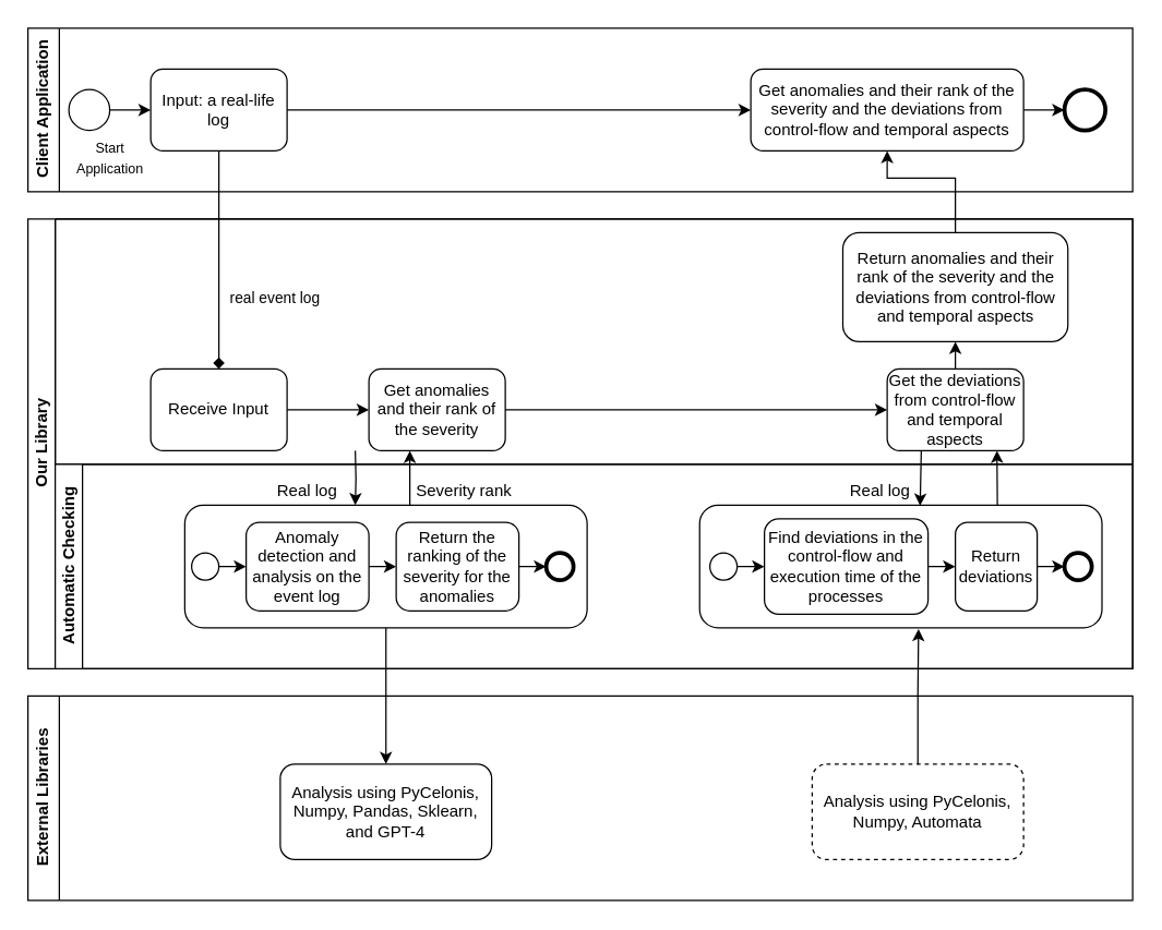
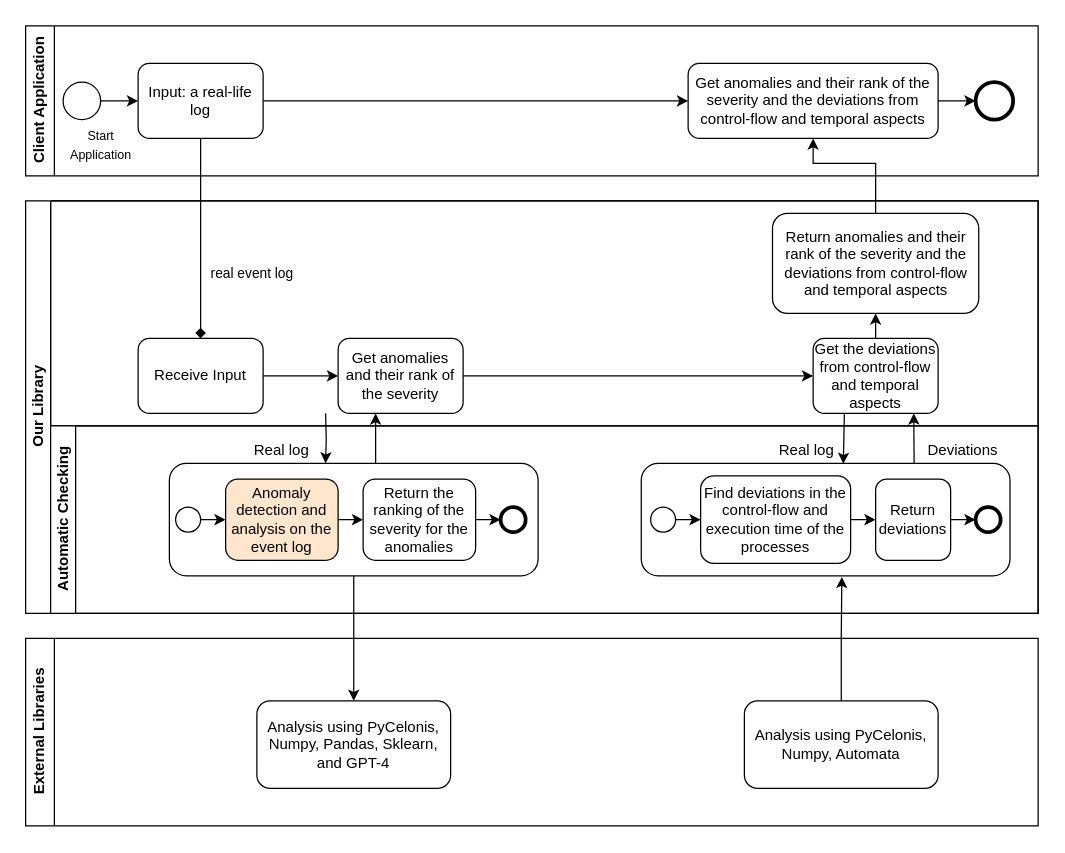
- <mxCell id="34" value="Severity rank" style="text;html=1;strokeColor=none;fillColor=none;align=center;verticalAlign=middle;whiteSpace=wrap;rounded=0;" vertex="1" parent="24"><mxGeometry x="260" y="10" width="80" height="20" as="geometry" /></mxCell>
+ <mxCell id="46" value="Deviations" style="text;html=1;strokeColor=none;fillColor=none;align=center;verticalAlign=middle;whiteSpace=wrap;rounded=0;" vertex="1" parent="24"><mxGeometry x="690" y="10" width="80" height="20" as="geometry" /></mxCell>
- <mxCell id="30" value="Anomaly detection and analysis on the event log" style="rounded=1;whiteSpace=wrap;html=1;" vertex="1" parent="24"><mxGeometry x="140" y="42.5" width="90" height="65" as="geometry" /></mxCell>
+ <mxCell id="30" value="Anomaly detection and analysis on the event log" style="rounded=1;whiteSpace=wrap;html=1;fillColor=#ffe6cc;" vertex="1" parent="24"><mxGeometry x="140" y="42.5" width="90" height="65" as="geometry" /></mxCell>
- <mxCell id="49" value="Analysis using PyCelonis, Numpy, Automata" style="rounded=1;whiteSpace=wrap;html=1;dashed=1;" vertex="1" parent="47"><mxGeometry x="575" y="50" width="155" height="70" as="geometry" /></mxCell>
+ <mxCell id="49" value="Analysis using PyCelonis, Numpy, Automata" style="rounded=1;whiteSpace=wrap;html=1;" vertex="1" parent="47"><mxGeometry x="575" y="50" width="155" height="70" as="geometry" /></mxCell>
